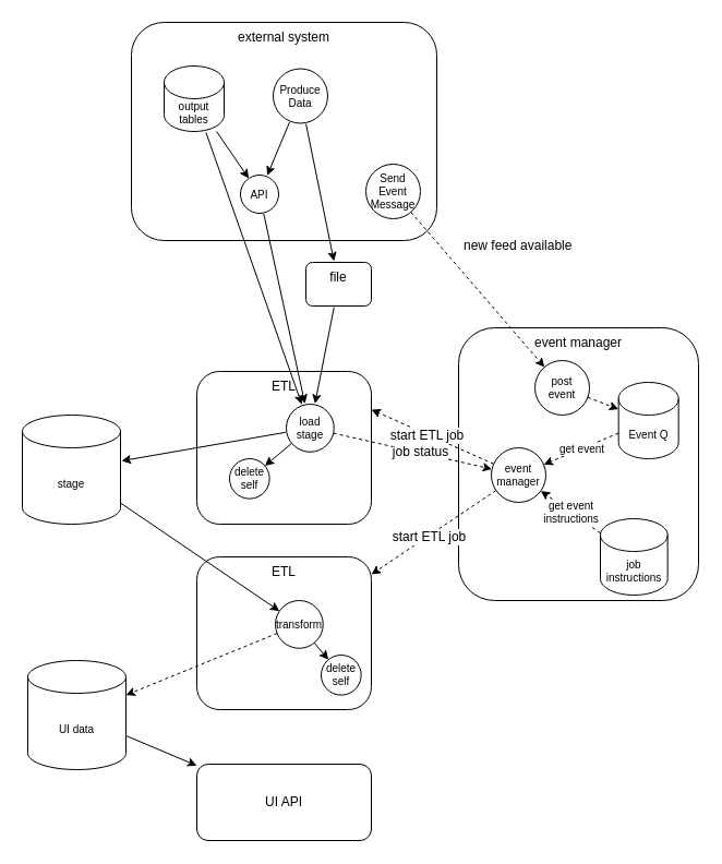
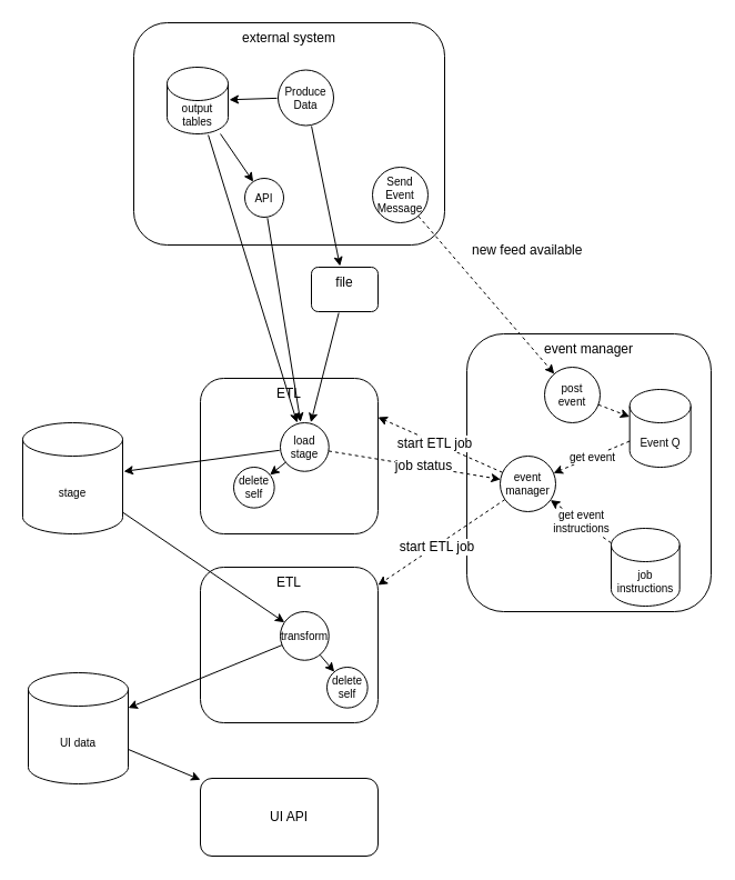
- <mxCell id="19" value="" style="endArrow=classic;html=1;rounded=0;fontSize=10;sourcePerimeterSpacing=1;targetPerimeterSpacing=1;elbow=vertical;" edge="1" parent="14" source="17" target="20"><mxGeometry width="50" height="50" relative="1" as="geometry"><mxPoint x="43.577" y="105.298" as="sourcePoint" /><mxPoint x="-208.6" y="183.528" as="targetPoint" /></mxGeometry></mxCell>
+ <mxCell id="19" value="" style="endArrow=classic;html=1;rounded=0;fontSize=10;sourcePerimeterSpacing=1;targetPerimeterSpacing=1;elbow=vertical;" edge="1" parent="14" source="17" target="18"><mxGeometry width="50" height="50" relative="1" as="geometry"><mxPoint x="43.577" y="105.298" as="sourcePoint" /><mxPoint x="-208.6" y="183.528" as="targetPoint" /></mxGeometry></mxCell>
- <mxCell id="27" value="load &lt;br&gt;stage" style="ellipse;whiteSpace=wrap;html=1;aspect=fixed;fontSize=10;" vertex="1" parent="25"><mxGeometry x="121.999" y="30" width="43.75" height="43.75" as="geometry" /></mxCell>
+ <mxCell id="27" value="load &lt;br&gt;stage" style="ellipse;whiteSpace=wrap;html=1;aspect=fixed;fontSize=10;" vertex="1" parent="25"><mxGeometry x="111.999" y="40" width="43.75" height="43.75" as="geometry" /></mxCell>
- <mxCell id="48" value="" style="endArrow=classic;html=1;rounded=0;dashed=1;" edge="1" parent="1" source="42" target="39"><mxGeometry width="50" height="50" relative="1" as="geometry"><mxPoint x="130" y="487.585" as="sourcePoint" /><mxPoint x="265.208" y="570.468" as="targetPoint" /></mxGeometry></mxCell>
+ <mxCell id="48" value="" style="endArrow=classic;html=1;rounded=0;" edge="1" parent="1" source="42" target="39"><mxGeometry width="50" height="50" relative="1" as="geometry"><mxPoint x="130" y="487.585" as="sourcePoint" /><mxPoint x="265.208" y="570.468" as="targetPoint" /></mxGeometry></mxCell>
